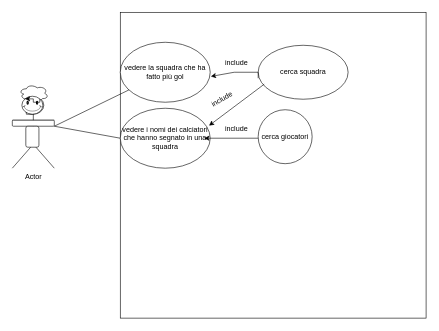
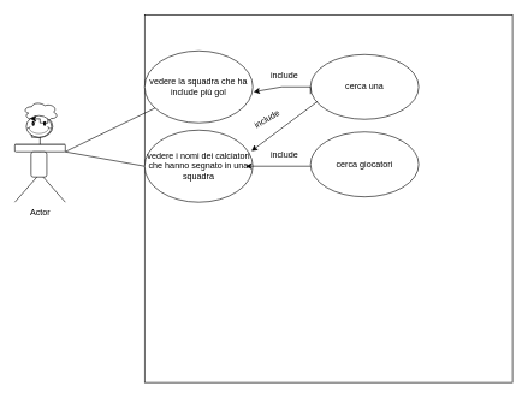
- <mxCell id="10" value="vedere la squadra che ha fatto più gol" style="ellipse;whiteSpace=wrap;html=1;strokeColor=#000000;" vertex="1" parent="1"><mxGeometry x="200" y="70" width="150" height="100" as="geometry" /></mxCell>
+ <mxCell id="10" value="vedere la squadra che ha include più gol" style="ellipse;whiteSpace=wrap;html=1;strokeColor=#000000;" vertex="1" parent="1"><mxGeometry x="200" y="70" width="150" height="100" as="geometry" /></mxCell>
- <mxCell id="12" value="cerca squadra" style="ellipse;whiteSpace=wrap;html=1;" vertex="1" parent="1"><mxGeometry x="430" y="75" width="150" height="90" as="geometry" /></mxCell>
+ <mxCell id="12" value="cerca una" style="ellipse;whiteSpace=wrap;html=1;" vertex="1" parent="1"><mxGeometry x="430" y="75" width="150" height="90" as="geometry" /></mxCell>
- <mxCell id="15" value="cerca giocatori" style="ellipse;whiteSpace=wrap;html=1;" vertex="1" parent="1"><mxGeometry x="430" y="182.5" width="90" height="90" as="geometry" /></mxCell>
+ <mxCell id="15" value="cerca giocatori" style="ellipse;whiteSpace=wrap;html=1;" vertex="1" parent="1"><mxGeometry x="430" y="182.5" width="150" height="90" as="geometry" /></mxCell>
